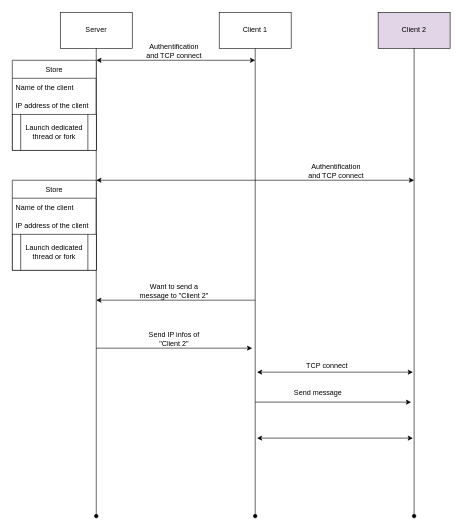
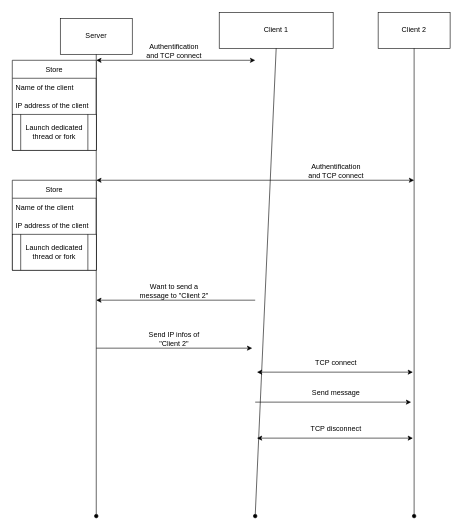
- <mxCell id="2" value="Server" style="rounded=0;whiteSpace=wrap;html=1;" parent="1" vertex="1"><mxGeometry x="100" y="20" width="120" height="60" as="geometry" /></mxCell>
+ <mxCell id="2" value="Server" style="rounded=0;whiteSpace=wrap;html=1;" parent="1" vertex="1"><mxGeometry x="100" y="30" width="120" height="60" as="geometry" /></mxCell>
- <mxCell id="3" value="Client 1" style="rounded=0;whiteSpace=wrap;html=1;" parent="1" vertex="1"><mxGeometry x="365" y="20" width="120" height="60" as="geometry" /></mxCell>
+ <mxCell id="3" value="Client 1" style="rounded=0;whiteSpace=wrap;html=1;" parent="1" vertex="1"><mxGeometry x="365" y="20" width="190" height="60" as="geometry" /></mxCell>
- <mxCell id="4" value="Client 2" style="rounded=0;whiteSpace=wrap;html=1;fillColor=#e1d5e7;" parent="1" vertex="1"><mxGeometry x="630" y="20" width="120" height="60" as="geometry" /></mxCell>
+ <mxCell id="4" value="Client 2" style="rounded=0;whiteSpace=wrap;html=1;" parent="1" vertex="1"><mxGeometry x="630" y="20" width="120" height="60" as="geometry" /></mxCell>
- <mxCell id="25" value="TCP connect" style="text;html=1;strokeColor=none;fillColor=none;align=center;verticalAlign=middle;whiteSpace=wrap;rounded=0;" parent="1" vertex="1"><mxGeometry x="490" y="595" width="110" height="30" as="geometry" /></mxCell>
+ <mxCell id="25" value="TCP connect" style="text;html=1;strokeColor=none;fillColor=none;align=center;verticalAlign=middle;whiteSpace=wrap;rounded=0;" parent="1" vertex="1"><mxGeometry x="505" y="590" width="110" height="30" as="geometry" /></mxCell>
- <mxCell id="27" value="Send message" style="text;html=1;strokeColor=none;fillColor=none;align=center;verticalAlign=middle;whiteSpace=wrap;rounded=0;" parent="1" vertex="1"><mxGeometry x="480" y="640" width="100" height="30" as="geometry" /></mxCell>
+ <mxCell id="27" value="Send message" style="text;html=1;strokeColor=none;fillColor=none;align=center;verticalAlign=middle;whiteSpace=wrap;rounded=0;" parent="1" vertex="1"><mxGeometry x="510" y="640" width="100" height="30" as="geometry" /></mxCell>
+ <mxCell id="29" value="TCP disconnect" style="text;html=1;strokeColor=none;fillColor=none;align=center;verticalAlign=middle;whiteSpace=wrap;rounded=0;" parent="1" vertex="1"><mxGeometry x="505" y="700" width="110" height="30" as="geometry" /></mxCell>
